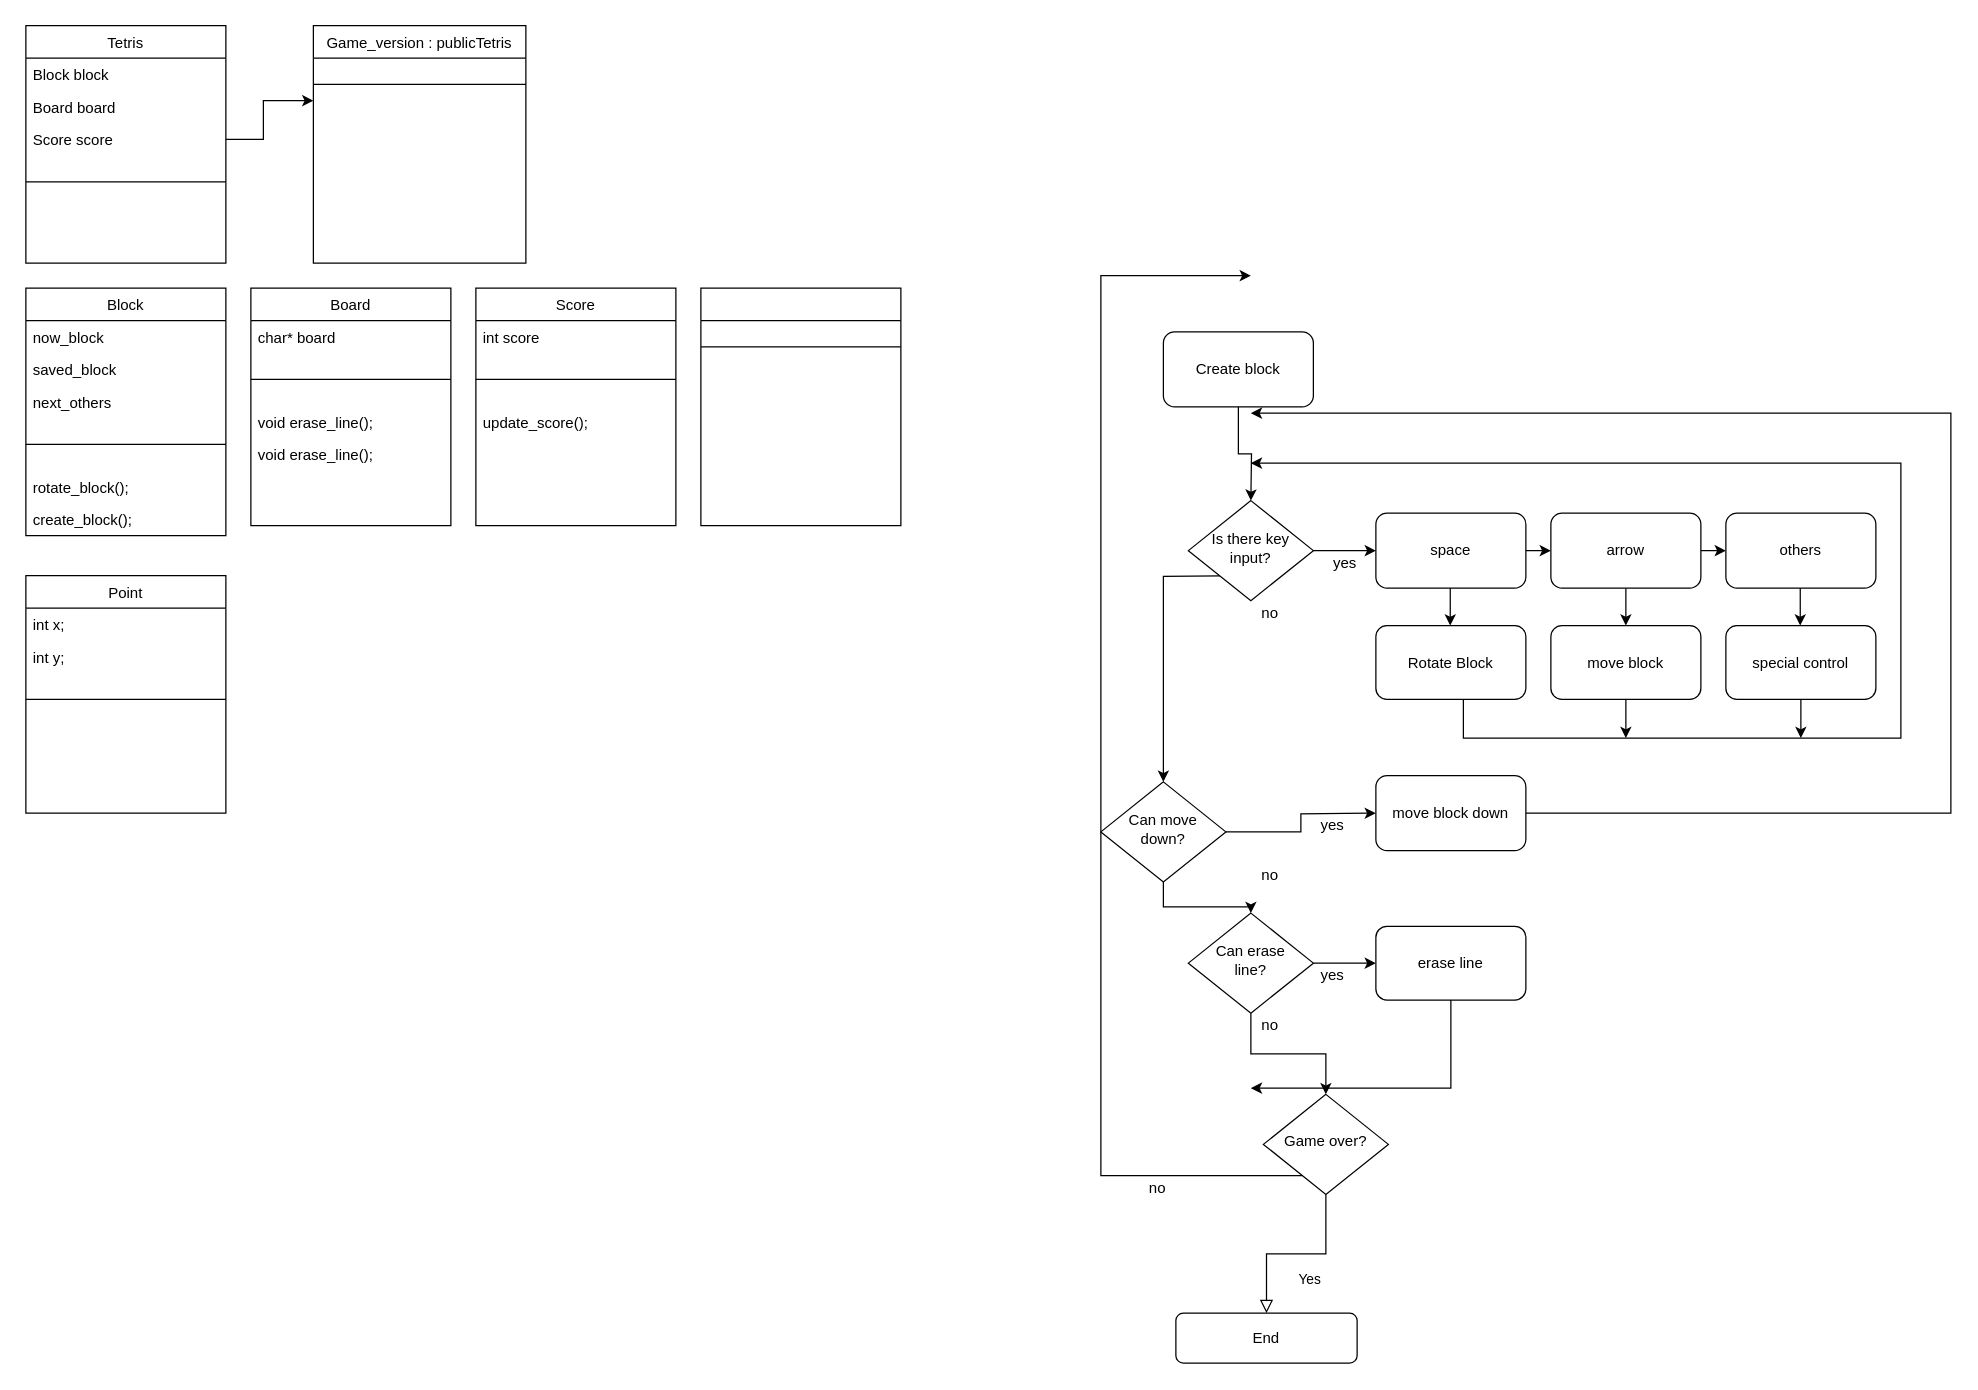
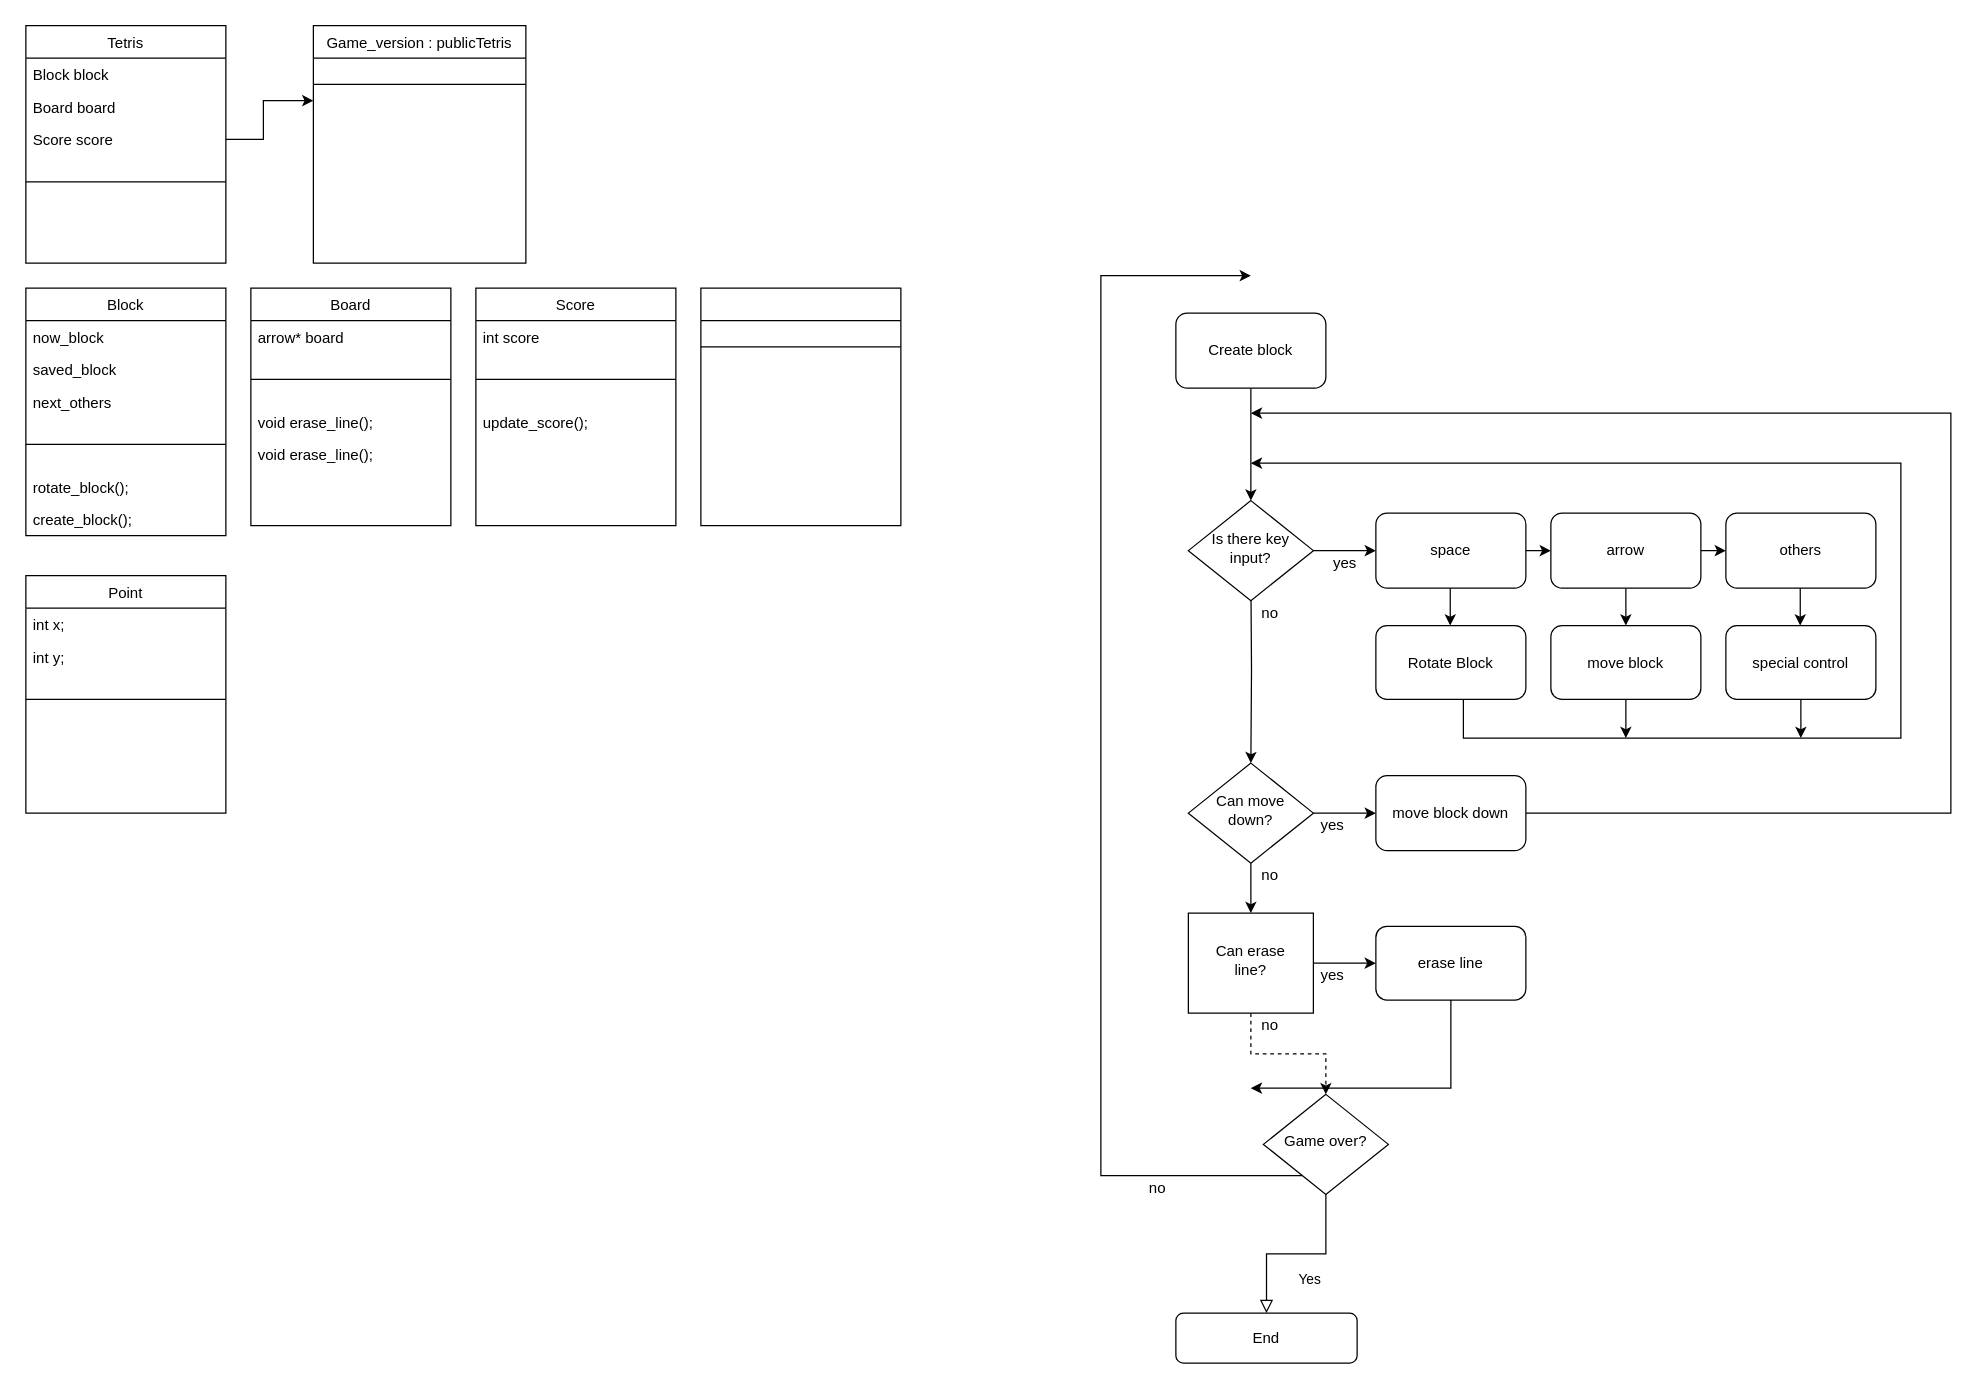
- <mxCell id="48" value="char* board" style="text;align=left;verticalAlign=top;spacingLeft=4;spacingRight=4;overflow=hidden;rotatable=0;points=[[0,0.5],[1,0.5]];portConstraint=eastwest;" vertex="1" parent="47"><mxGeometry y="26" width="160" height="26" as="geometry" /></mxCell>
+ <mxCell id="48" value="arrow* board" style="text;align=left;verticalAlign=top;spacingLeft=4;spacingRight=4;overflow=hidden;rotatable=0;points=[[0,0.5],[1,0.5]];portConstraint=eastwest;" vertex="1" parent="47"><mxGeometry y="26" width="160" height="26" as="geometry" /></mxCell>
- <mxCell id="7" value="Create block" style="rounded=1;whiteSpace=wrap;html=1;" parent="1" vertex="1"><mxGeometry x="930" y="265" width="120" height="60" as="geometry" /></mxCell>
+ <mxCell id="7" value="Create block" style="rounded=1;whiteSpace=wrap;html=1;" parent="1" vertex="1"><mxGeometry x="940" y="250" width="120" height="60" as="geometry" /></mxCell>
- <mxCell id="28" value="Can move&lt;br&gt;down?" style="rhombus;whiteSpace=wrap;html=1;shadow=0;fontFamily=Helvetica;fontSize=12;align=center;strokeWidth=1;spacing=6;spacingTop=-4;" parent="1" vertex="1"><mxGeometry x="880" y="625" width="100" height="80" as="geometry" /></mxCell>
+ <mxCell id="28" value="Can move&lt;br&gt;down?" style="rhombus;whiteSpace=wrap;html=1;shadow=0;fontFamily=Helvetica;fontSize=12;align=center;strokeWidth=1;spacing=6;spacingTop=-4;" parent="1" vertex="1"><mxGeometry x="950" y="610" width="100" height="80" as="geometry" /></mxCell>
- <mxCell id="35" value="Can erase&lt;br&gt;line?" style="rhombus;whiteSpace=wrap;html=1;shadow=0;fontFamily=Helvetica;fontSize=12;align=center;strokeWidth=1;spacing=6;spacingTop=-4;" parent="1" vertex="1"><mxGeometry x="950" y="730" width="100" height="80" as="geometry" /></mxCell>
+ <mxCell id="35" value="Can erase&lt;br&gt;line?" style="whiteSpace=wrap;html=1;shadow=0;fontFamily=Helvetica;fontSize=12;align=center;strokeWidth=1;spacing=6;spacingTop=-4;rounded=0;" parent="1" vertex="1"><mxGeometry x="950" y="730" width="100" height="80" as="geometry" /></mxCell>
- <mxCell id="33" style="edgeStyle=orthogonalEdgeStyle;rounded=0;orthogonalLoop=1;jettySize=auto;html=1;entryX=0.5;entryY=0;entryDx=0;entryDy=0;" parent="1" source="35" target="4" edge="1"><mxGeometry relative="1" as="geometry" /></mxCell>
+ <mxCell id="33" style="edgeStyle=orthogonalEdgeStyle;rounded=0;orthogonalLoop=1;jettySize=auto;html=1;entryX=0.5;entryY=0;entryDx=0;entryDy=0;dashed=1;" parent="1" source="35" target="4" edge="1"><mxGeometry relative="1" as="geometry" /></mxCell>
